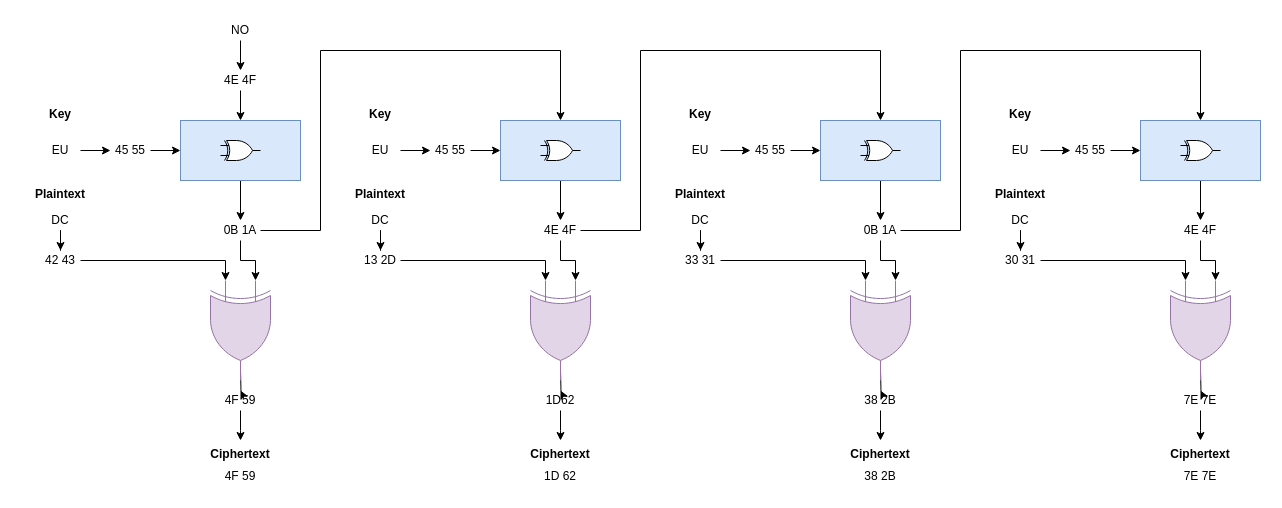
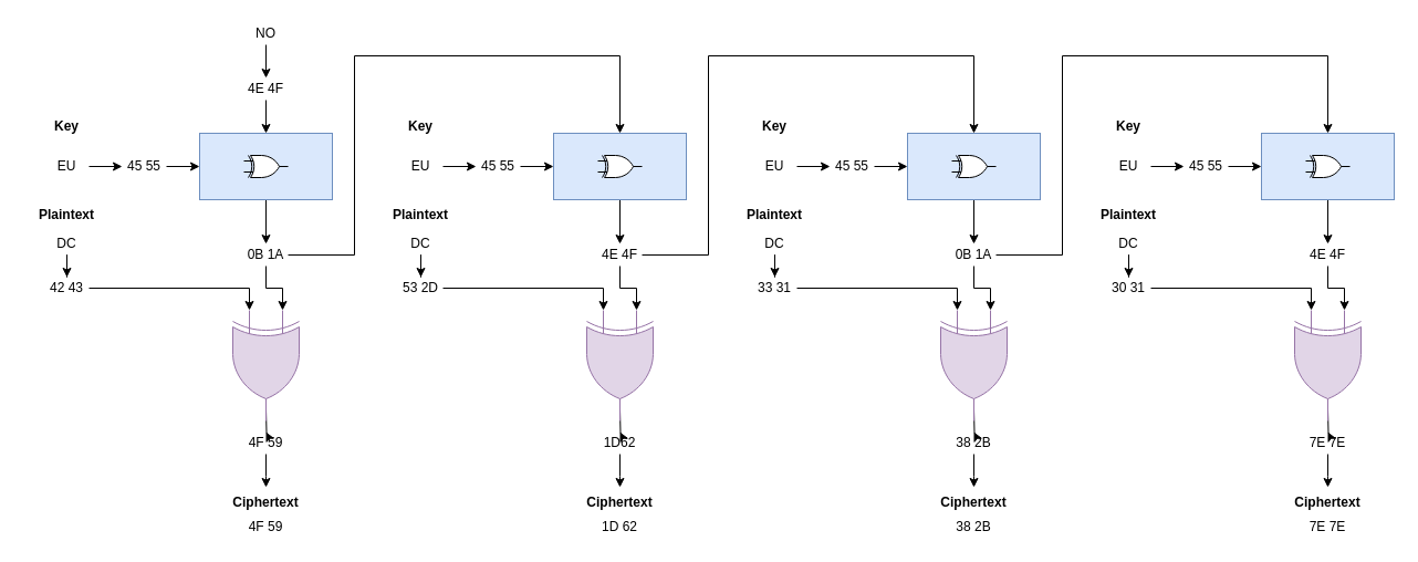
- <mxCell id="34" value="13 2D" style="text;html=1;strokeColor=none;fillColor=none;align=center;verticalAlign=middle;whiteSpace=wrap;rounded=0;" vertex="1" parent="1"><mxGeometry x="360" y="250" width="40" height="20" as="geometry" /></mxCell>
+ <mxCell id="34" value="53 2D" style="text;html=1;strokeColor=none;fillColor=none;align=center;verticalAlign=middle;whiteSpace=wrap;rounded=0;" vertex="1" parent="1"><mxGeometry x="360" y="250" width="40" height="20" as="geometry" /></mxCell>
